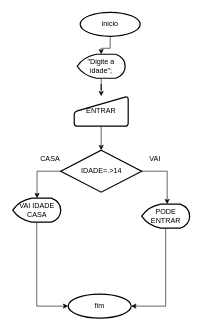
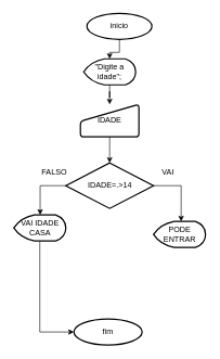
- <mxCell id="6" value="ENTRAR" style="html=1;strokeWidth=2;shape=manualInput;whiteSpace=wrap;rounded=1;size=26;arcSize=11;" vertex="1" parent="1"><mxGeometry x="123" y="160" width="90" height="50" as="geometry" /></mxCell>
+ <mxCell id="6" value="IDADE" style="html=1;strokeWidth=2;shape=manualInput;whiteSpace=wrap;rounded=1;size=26;arcSize=11;" vertex="1" parent="1"><mxGeometry x="123" y="160" width="90" height="50" as="geometry" /></mxCell>
- <mxCell id="17" value="CASA" style="text;html=1;strokeColor=none;fillColor=none;align=center;verticalAlign=middle;whiteSpace=wrap;rounded=0;" vertex="1" parent="1"><mxGeometry x="53" y="250" width="60" height="30" as="geometry" /></mxCell>
+ <mxCell id="17" value="FALSO" style="text;html=1;strokeColor=none;fillColor=none;align=center;verticalAlign=middle;whiteSpace=wrap;rounded=0;" vertex="1" parent="1"><mxGeometry x="53" y="250" width="60" height="30" as="geometry" /></mxCell>
- <mxCell id="10" value="" style="edgeStyle=orthogonalEdgeStyle;rounded=0;orthogonalLoop=1;jettySize=auto;html=1;" edge="1" parent="1" source="11" target="4"><mxGeometry relative="1" as="geometry"><Array as="points"><mxPoint x="276" y="510" /></Array></mxGeometry></mxCell>
